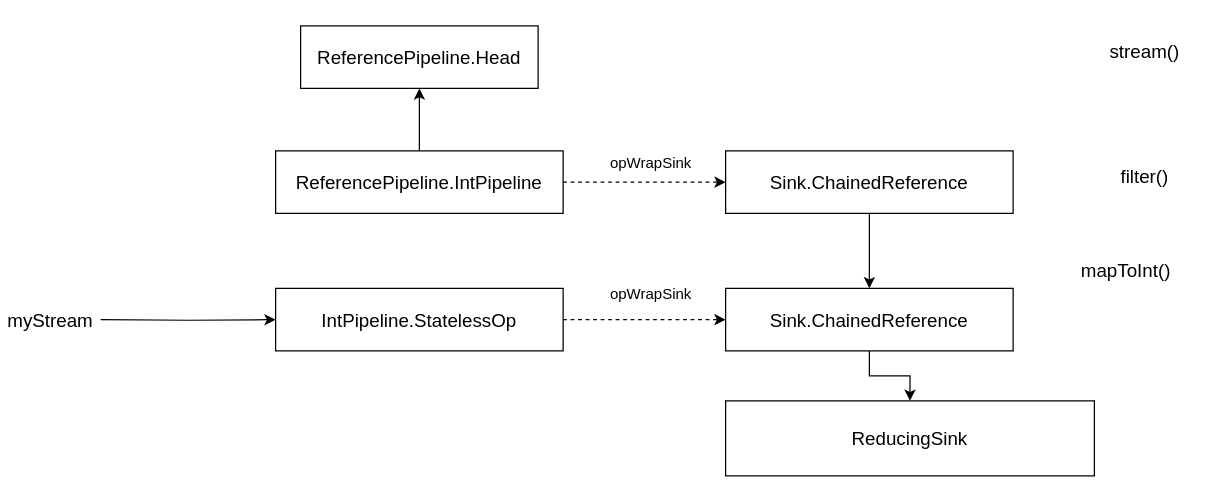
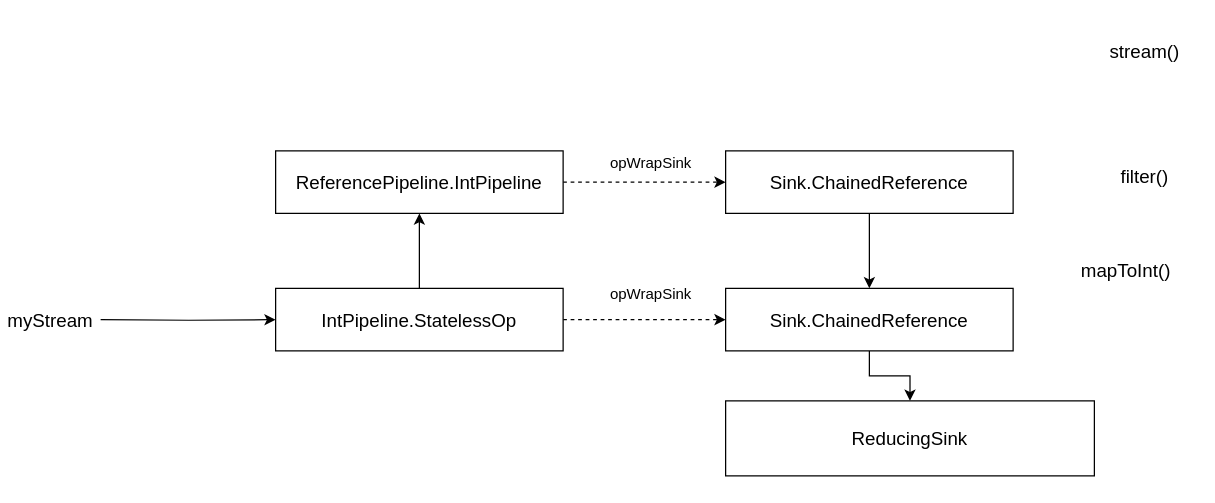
- <mxCell id="2" value="&lt;font style=&quot;font-size: 15px&quot;&gt;ReferencePipeline.Head&lt;/font&gt;" style="rounded=0;whiteSpace=wrap;html=1;" parent="1" vertex="1"><mxGeometry x="240" y="20" width="190" height="50" as="geometry" /></mxCell>
- <mxCell id="3" style="edgeStyle=orthogonalEdgeStyle;rounded=0;orthogonalLoop=1;jettySize=auto;html=1;exitX=0.5;exitY=0;exitDx=0;exitDy=0;entryX=0.5;entryY=1;entryDx=0;entryDy=0;" parent="1" source="5" target="2" edge="1"><mxGeometry relative="1" as="geometry" /></mxCell>
+ <mxCell id="6" style="edgeStyle=orthogonalEdgeStyle;rounded=0;orthogonalLoop=1;jettySize=auto;html=1;exitX=0.5;exitY=0;exitDx=0;exitDy=0;entryX=0.5;entryY=1;entryDx=0;entryDy=0;" parent="1" source="8" target="5" edge="1"><mxGeometry relative="1" as="geometry" /></mxCell>
